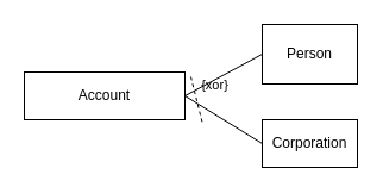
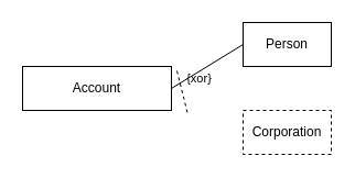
- <mxCell id="5" value="Person" style="html=1;whiteSpace=wrap;" vertex="1" parent="1"><mxGeometry x="220" y="20" width="80" height="50" as="geometry" /></mxCell>
+ <mxCell id="5" value="Person" style="html=1;whiteSpace=wrap;" vertex="1" parent="1"><mxGeometry x="220" width="80" height="40" as="geometry" y="20" /></mxCell>
- <mxCell id="3" style="rounded=0;orthogonalLoop=1;jettySize=auto;html=1;exitX=1;exitY=0.5;exitDx=0;exitDy=0;entryX=0;entryY=0.5;entryDx=0;entryDy=0;endArrow=none;endFill=0;" edge="1" parent="1" source="4" target="6"><mxGeometry relative="1" as="geometry" /></mxCell>
- <mxCell id="6" value="Corporation" style="html=1;whiteSpace=wrap;" vertex="1" parent="1"><mxGeometry x="220" y="100" width="80" height="40" as="geometry" /></mxCell>
+ <mxCell id="6" value="Corporation" style="html=1;whiteSpace=wrap;dashed=1;" vertex="1" parent="1"><mxGeometry x="220" y="100" width="80" height="40" as="geometry" /></mxCell>
